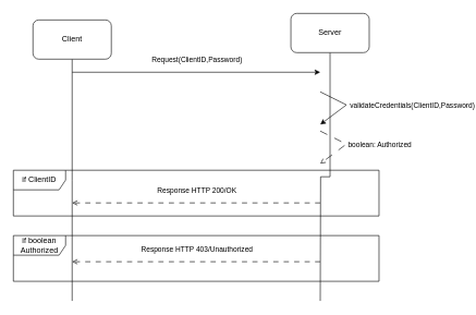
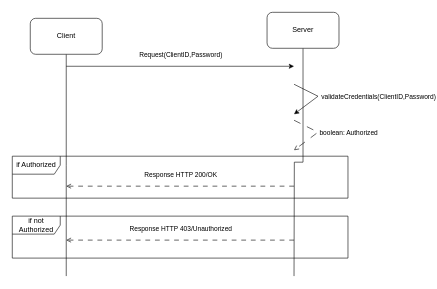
- <mxCell id="6" value="if ClientID" style="shape=umlFrame;whiteSpace=wrap;html=1;pointerEvents=0;width=80;height=30;" vertex="1" parent="1"><mxGeometry x="20" y="260" width="560" height="70" as="geometry" /></mxCell>
+ <mxCell id="6" value="if Authorized" style="shape=umlFrame;whiteSpace=wrap;html=1;pointerEvents=0;width=80;height=30;" vertex="1" parent="1"><mxGeometry x="20" y="260" width="560" height="70" as="geometry" /></mxCell>
- <mxCell id="11" value="if boolean Authorized" style="shape=umlFrame;whiteSpace=wrap;html=1;pointerEvents=0;width=80;height=30;" vertex="1" parent="1"><mxGeometry x="20" y="360" width="560" height="70" as="geometry" /></mxCell>
+ <mxCell id="11" value="if not Authorized" style="shape=umlFrame;whiteSpace=wrap;html=1;pointerEvents=0;width=80;height=30;" vertex="1" parent="1"><mxGeometry x="20" y="360" width="560" height="70" as="geometry" /></mxCell>
